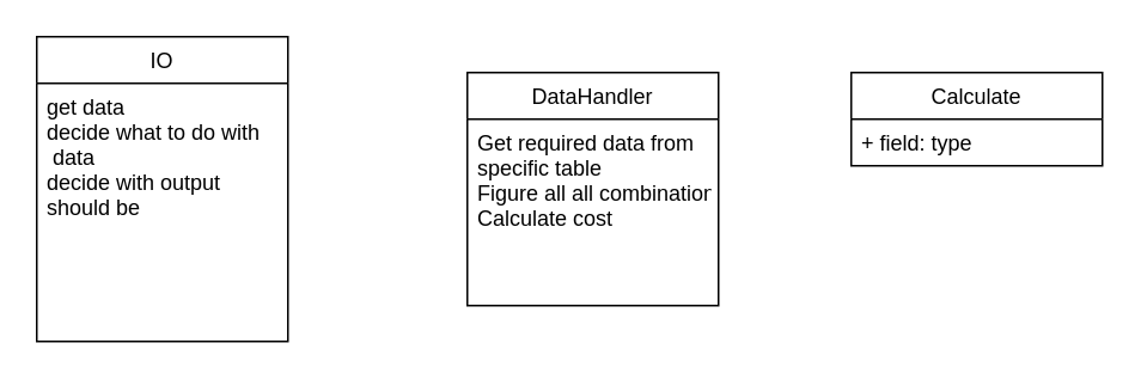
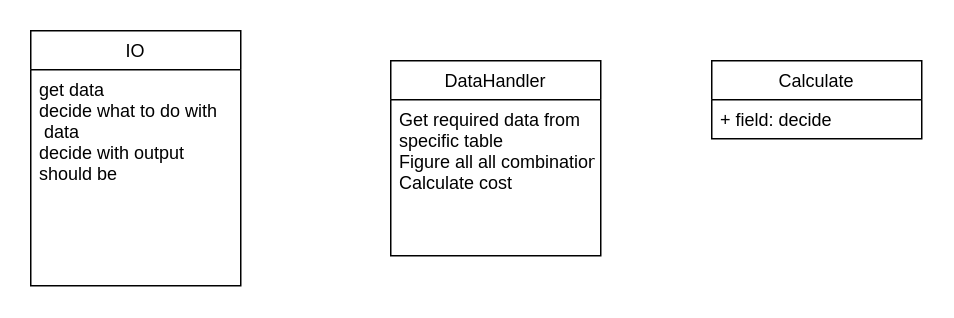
- <mxCell id="7" value="+ field: type" style="text;strokeColor=none;fillColor=none;align=left;verticalAlign=top;spacingLeft=4;spacingRight=4;overflow=hidden;rotatable=0;points=[[0,0.5],[1,0.5]];portConstraint=eastwest;" vertex="1" parent="6"><mxGeometry y="26" width="140" height="26" as="geometry" /></mxCell>
+ <mxCell id="7" value="+ field: decide" style="text;strokeColor=none;fillColor=none;align=left;verticalAlign=top;spacingLeft=4;spacingRight=4;overflow=hidden;rotatable=0;points=[[0,0.5],[1,0.5]];portConstraint=eastwest;" vertex="1" parent="6"><mxGeometry y="26" width="140" height="26" as="geometry" /></mxCell>
